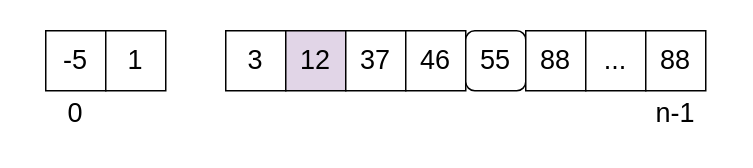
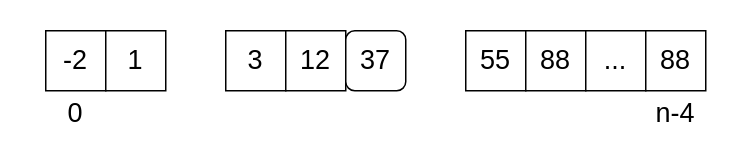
- <mxCell id="2" value="&lt;span style=&quot;font-size: 18px&quot;&gt;-5&lt;/span&gt;" style="rounded=0;whiteSpace=wrap;html=1;" parent="1" vertex="1"><mxGeometry x="30" y="20" width="40" height="40" as="geometry" /></mxCell>
+ <mxCell id="2" value="&lt;span style=&quot;font-size: 18px&quot;&gt;-2&lt;/span&gt;" style="rounded=0;whiteSpace=wrap;html=1;" parent="1" vertex="1"><mxGeometry x="30" y="20" width="40" height="40" as="geometry" /></mxCell>
- <mxCell id="5" value="&lt;font style=&quot;font-size: 18px&quot;&gt;12&lt;/font&gt;" style="rounded=0;whiteSpace=wrap;html=1;fillColor=#e1d5e7;" parent="1" vertex="1"><mxGeometry x="190" y="20" width="40" height="40" as="geometry" /></mxCell>
+ <mxCell id="5" value="&lt;font style=&quot;font-size: 18px&quot;&gt;12&lt;/font&gt;" style="rounded=0;whiteSpace=wrap;html=1;" parent="1" vertex="1"><mxGeometry x="190" y="20" width="40" height="40" as="geometry" /></mxCell>
- <mxCell id="6" value="&lt;font style=&quot;font-size: 18px&quot;&gt;37&lt;/font&gt;" style="rounded=0;whiteSpace=wrap;html=1;" parent="1" vertex="1"><mxGeometry x="230" y="20" width="40" height="40" as="geometry" /></mxCell>
+ <mxCell id="6" value="&lt;font style=&quot;font-size: 18px&quot;&gt;37&lt;/font&gt;" style="whiteSpace=wrap;html=1;rounded=1;" parent="1" vertex="1"><mxGeometry x="230" y="20" width="40" height="40" as="geometry" /></mxCell>
- <mxCell id="7" value="&lt;font style=&quot;font-size: 18px&quot;&gt;46&lt;/font&gt;" style="rounded=0;whiteSpace=wrap;html=1;" parent="1" vertex="1"><mxGeometry x="270" y="20" width="40" height="40" as="geometry" /></mxCell>
- <mxCell id="8" value="&lt;font style=&quot;font-size: 18px&quot;&gt;55&lt;/font&gt;" style="whiteSpace=wrap;html=1;rounded=1;" parent="1" vertex="1"><mxGeometry x="310" y="20" width="40" height="40" as="geometry" /></mxCell>
+ <mxCell id="8" value="&lt;font style=&quot;font-size: 18px&quot;&gt;55&lt;/font&gt;" style="rounded=0;whiteSpace=wrap;html=1;" parent="1" vertex="1"><mxGeometry x="310" y="20" width="40" height="40" as="geometry" /></mxCell>
- <mxCell id="12" value="n-1" style="text;html=1;strokeColor=none;fillColor=none;align=center;verticalAlign=middle;whiteSpace=wrap;rounded=0;fontSize=18;" parent="1" vertex="1"><mxGeometry x="420" y="60" width="60" height="30" as="geometry" /></mxCell>
+ <mxCell id="12" value="n-4" style="text;html=1;strokeColor=none;fillColor=none;align=center;verticalAlign=middle;whiteSpace=wrap;rounded=0;fontSize=18;" parent="1" vertex="1"><mxGeometry x="420" y="60" width="60" height="30" as="geometry" /></mxCell>
